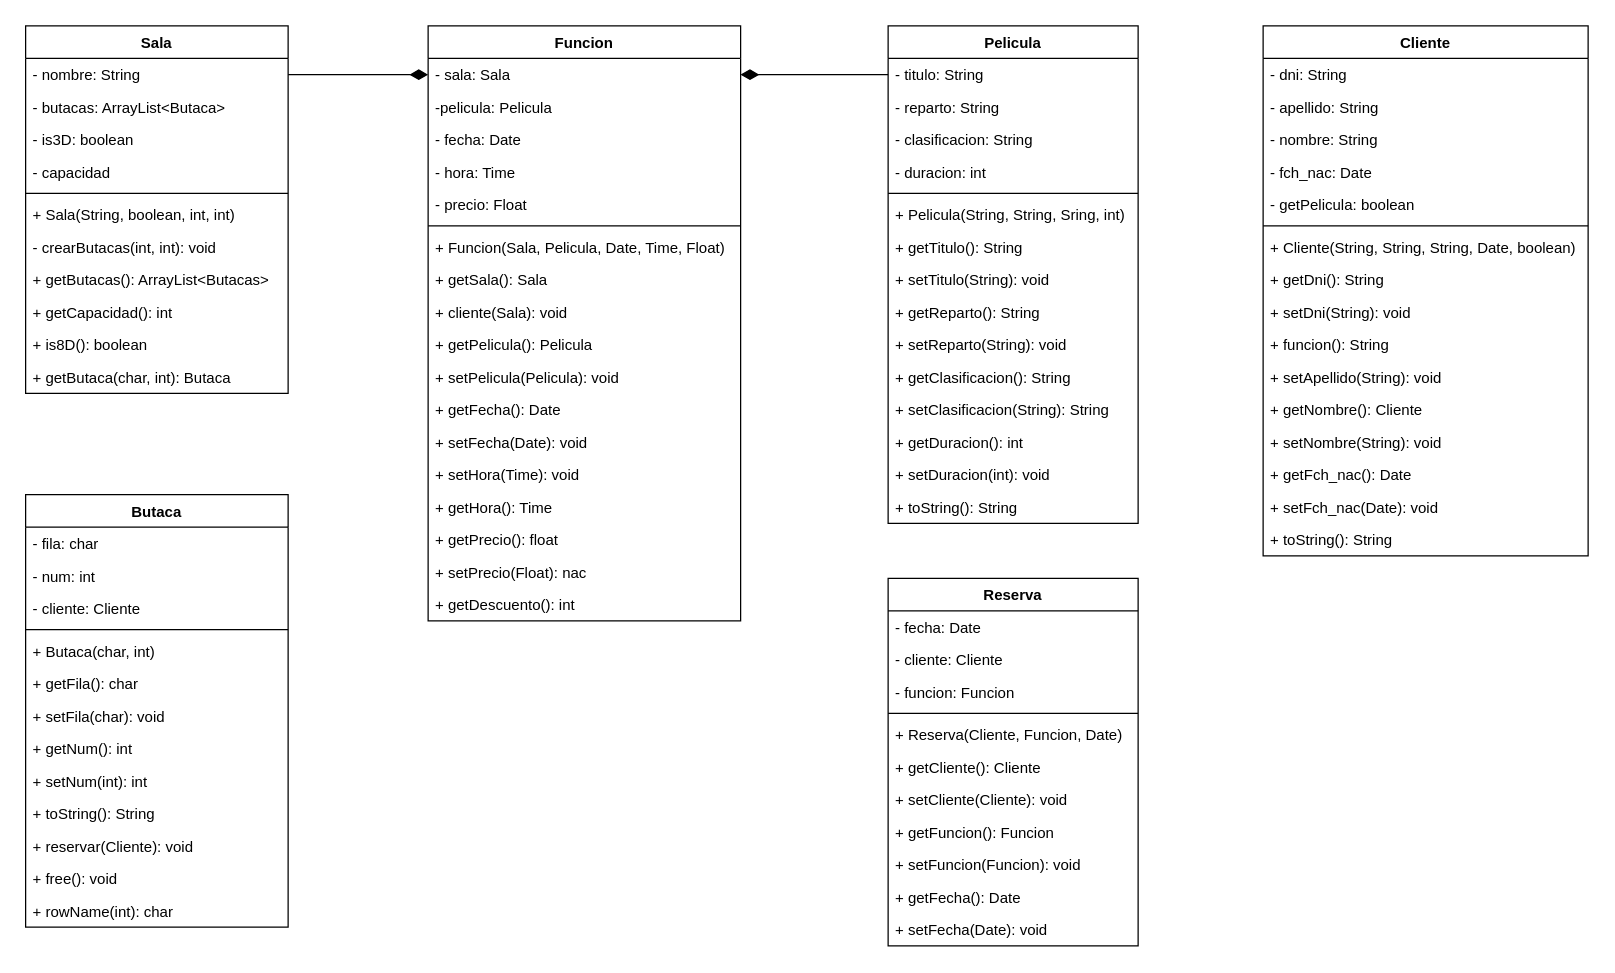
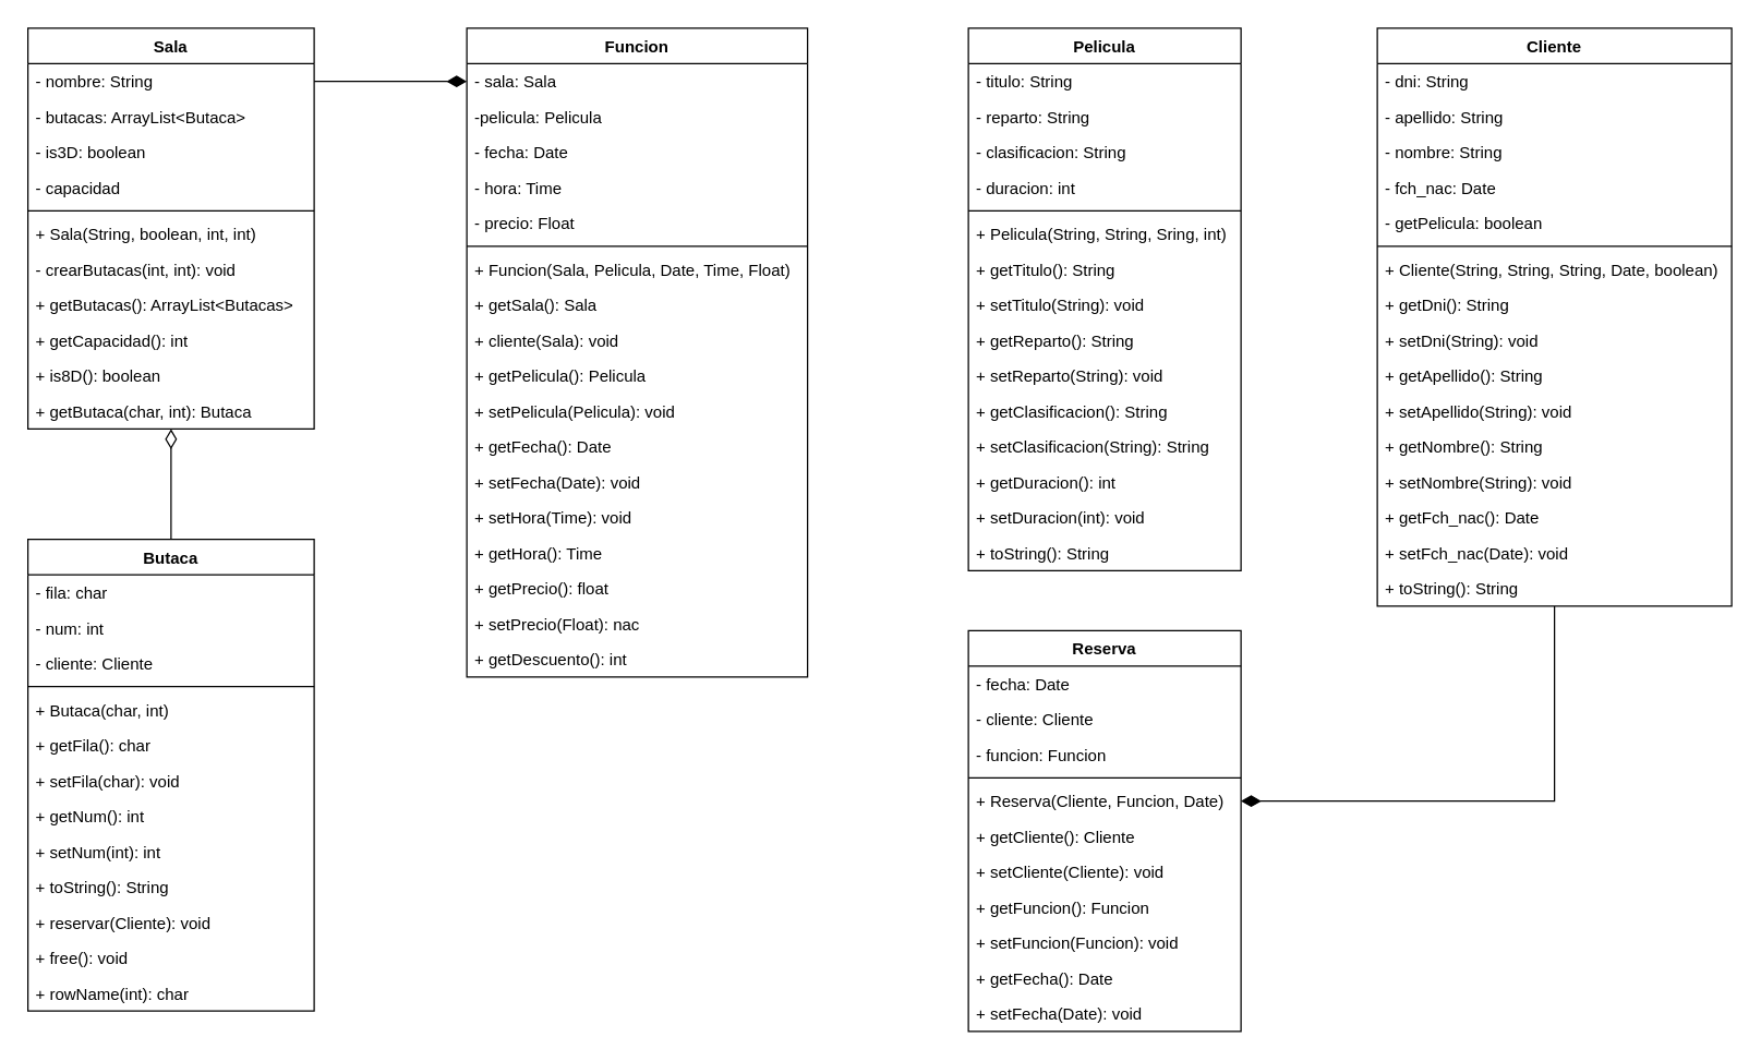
- <mxCell id="94" style="edgeStyle=orthogonalEdgeStyle;rounded=0;orthogonalLoop=1;jettySize=auto;html=1;exitX=0;exitY=0.5;exitDx=0;exitDy=0;entryX=1;entryY=0.5;entryDx=0;entryDy=0;endArrow=diamondThin;endFill=1;startSize=12;endSize=12;" parent="1" source="55" target="36" edge="1"><mxGeometry relative="1" as="geometry" /></mxCell>
- <mxCell id="28" value="+ funcion(): String" style="text;strokeColor=none;fillColor=none;align=left;verticalAlign=top;spacingLeft=4;spacingRight=4;overflow=hidden;rotatable=0;points=[[0,0.5],[1,0.5]];portConstraint=eastwest;" parent="18" vertex="1"><mxGeometry y="242" width="260" height="26" as="geometry" /></mxCell>
+ <mxCell id="28" value="+ getApellido(): String" style="text;strokeColor=none;fillColor=none;align=left;verticalAlign=top;spacingLeft=4;spacingRight=4;overflow=hidden;rotatable=0;points=[[0,0.5],[1,0.5]];portConstraint=eastwest;" parent="18" vertex="1"><mxGeometry y="242" width="260" height="26" as="geometry" /></mxCell>
- <mxCell id="30" value="+ getNombre(): Cliente" style="text;strokeColor=none;fillColor=none;align=left;verticalAlign=top;spacingLeft=4;spacingRight=4;overflow=hidden;rotatable=0;points=[[0,0.5],[1,0.5]];portConstraint=eastwest;" parent="18" vertex="1"><mxGeometry y="294" width="260" height="26" as="geometry" /></mxCell>
+ <mxCell id="30" value="+ getNombre(): String" style="text;strokeColor=none;fillColor=none;align=left;verticalAlign=top;spacingLeft=4;spacingRight=4;overflow=hidden;rotatable=0;points=[[0,0.5],[1,0.5]];portConstraint=eastwest;" parent="18" vertex="1"><mxGeometry y="294" width="260" height="26" as="geometry" /></mxCell>
+ <mxCell id="2" style="edgeStyle=orthogonalEdgeStyle;rounded=0;orthogonalLoop=1;jettySize=auto;html=1;entryX=0.5;entryY=1;entryDx=0;entryDy=0;endArrow=diamondThin;endFill=0;endSize=12;startSize=12;" parent="1" source="3" target="82" edge="1"><mxGeometry relative="1" as="geometry"><mxPoint x="120" y="330" as="targetPoint" /></mxGeometry></mxCell>
+ <mxCell id="17" style="edgeStyle=orthogonalEdgeStyle;rounded=0;orthogonalLoop=1;jettySize=auto;html=1;entryX=1;entryY=0.5;entryDx=0;entryDy=0;endArrow=diamondThin;endFill=1;startSize=12;endSize=12;" parent="1" source="18" target="75" edge="1"><mxGeometry relative="1" as="geometry" /></mxCell>
